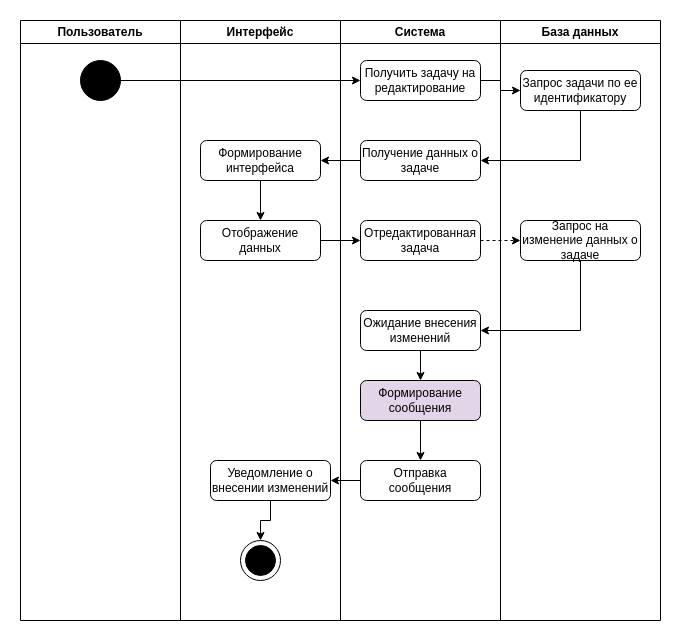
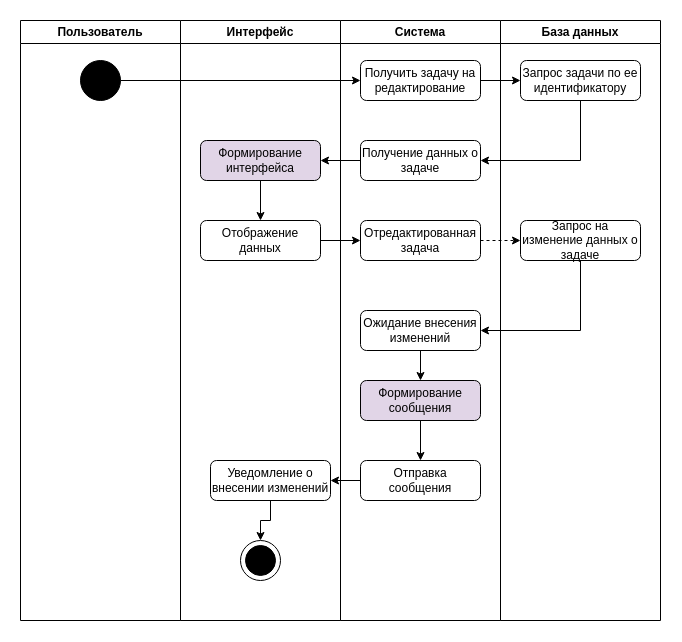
- <mxCell id="22" value="Запрос задачи по ее идентификатору" style="rounded=1;whiteSpace=wrap;html=1;" vertex="1" parent="21"><mxGeometry x="20" y="50" width="120" height="40" as="geometry" /></mxCell>
+ <mxCell id="22" value="Запрос задачи по ее идентификатору" style="rounded=1;whiteSpace=wrap;html=1;" vertex="1" parent="21"><mxGeometry x="20" y="40" width="120" height="40" as="geometry" /></mxCell>
- <mxCell id="6" value="Формирование интерфейса" style="rounded=1;whiteSpace=wrap;html=1;" vertex="1" parent="4"><mxGeometry x="20" y="120" width="120" height="40" as="geometry" /></mxCell>
+ <mxCell id="6" value="Формирование интерфейса" style="rounded=1;whiteSpace=wrap;html=1;fillColor=#e1d5e7;" vertex="1" parent="4"><mxGeometry x="20" y="120" width="120" height="40" as="geometry" /></mxCell>
